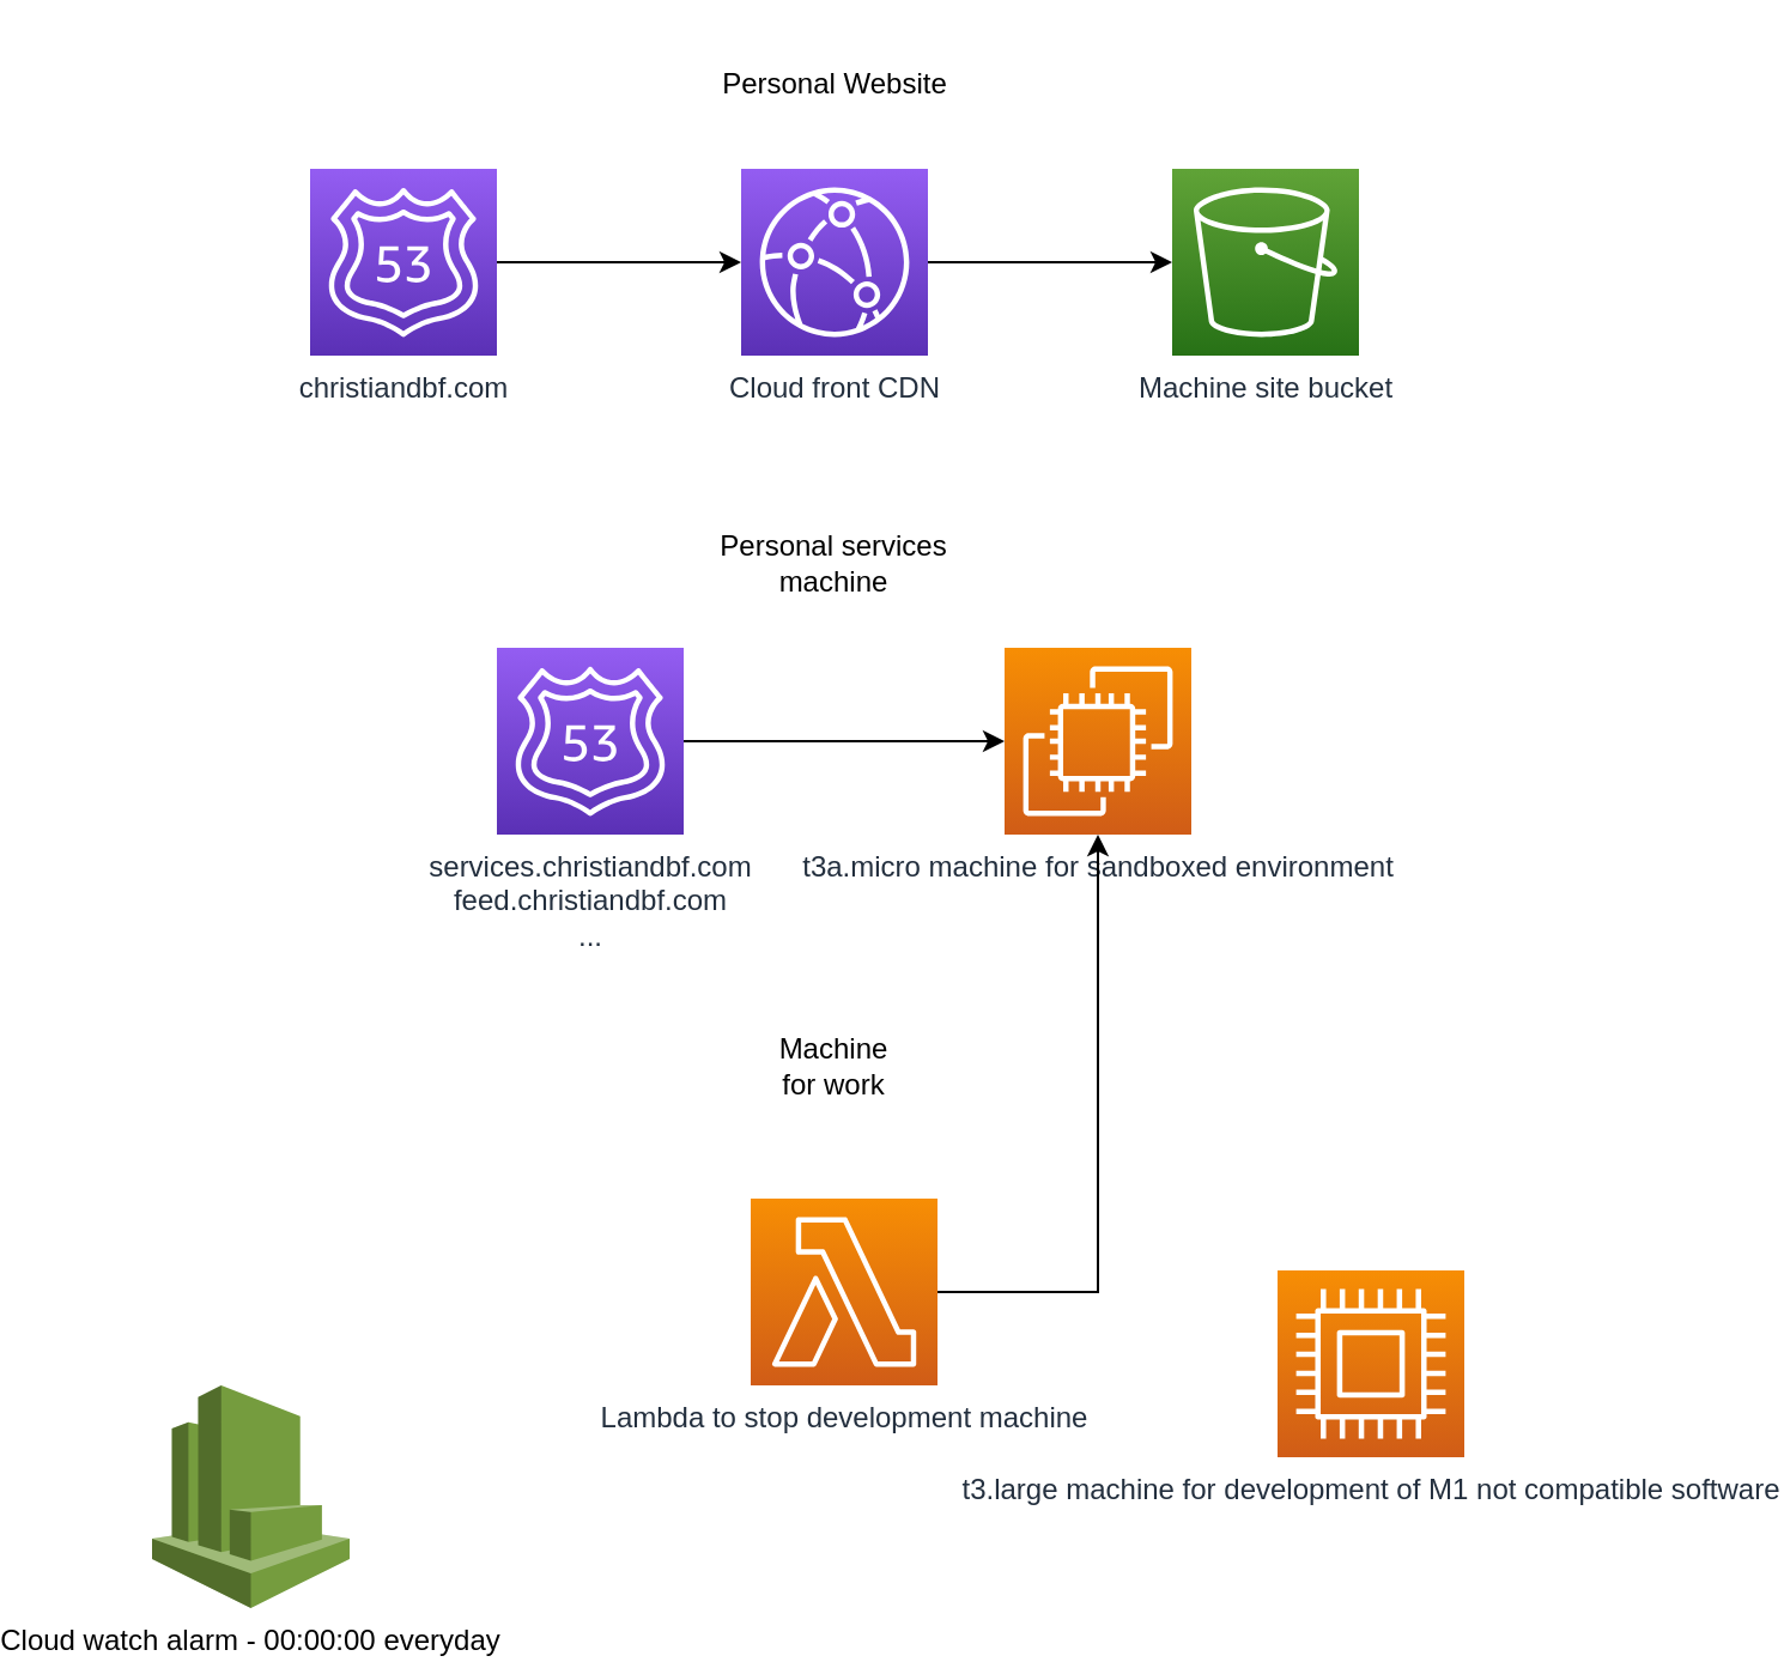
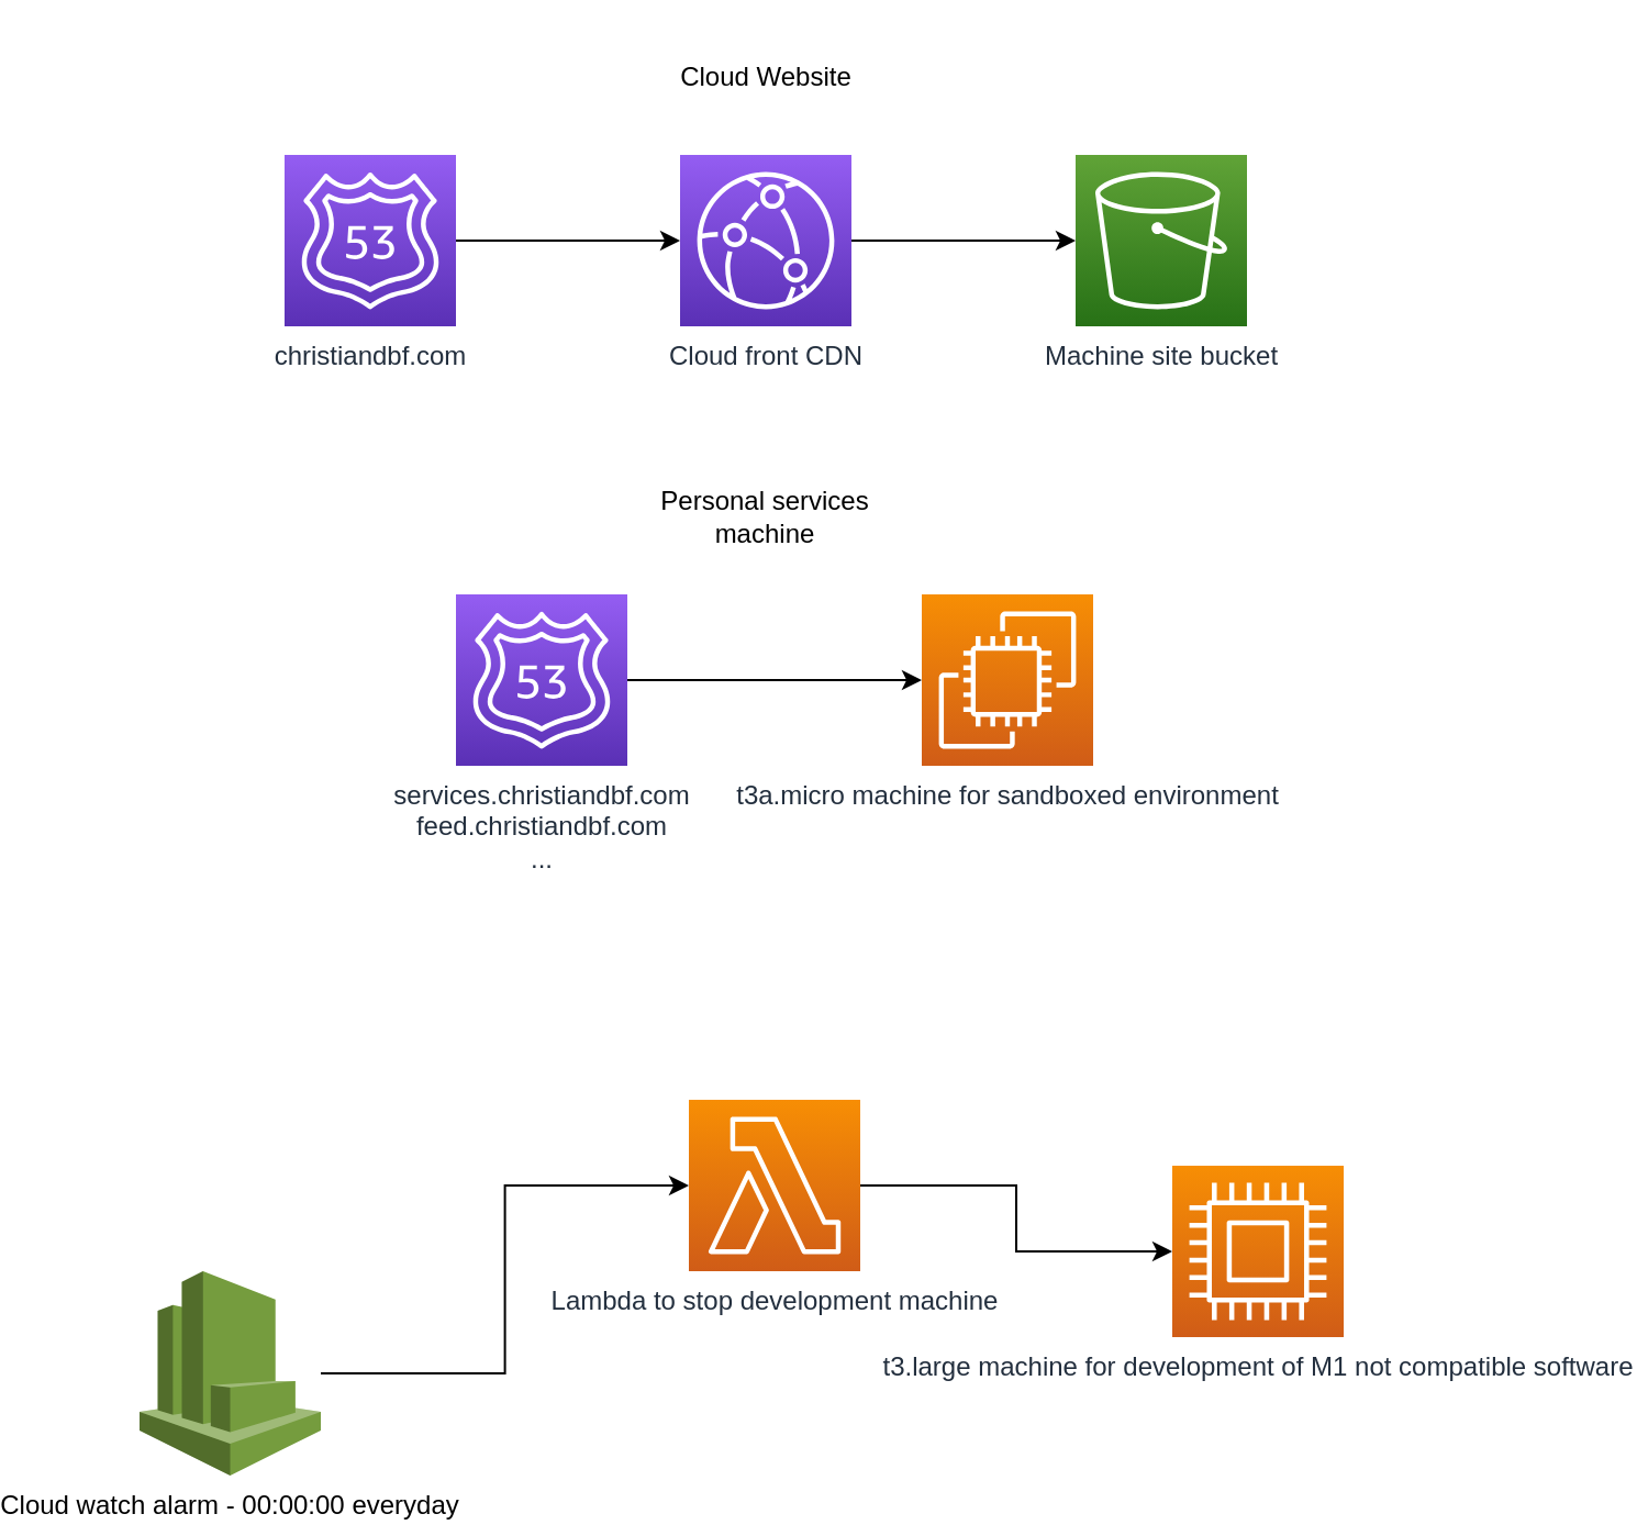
- <mxCell id="9" value="Personal Website" style="text;html=1;strokeColor=none;fillColor=none;align=center;verticalAlign=middle;whiteSpace=wrap;rounded=0;" vertex="1" parent="1"><mxGeometry x="233" y="20" width="145" height="30" as="geometry" /></mxCell>
+ <mxCell id="9" value="Cloud Website" style="text;html=1;strokeColor=none;fillColor=none;align=center;verticalAlign=middle;whiteSpace=wrap;rounded=0;" vertex="1" parent="1"><mxGeometry x="233" y="20" width="145" height="30" as="geometry" /></mxCell>
- <mxCell id="12" value="Machine for work" style="text;html=1;strokeColor=none;fillColor=none;align=center;verticalAlign=middle;whiteSpace=wrap;rounded=0;" vertex="1" parent="1"><mxGeometry x="275" y="430" width="60" height="30" as="geometry" /></mxCell>
- <mxCell id="14" style="edgeStyle=orthogonalEdgeStyle;rounded=0;orthogonalLoop=1;jettySize=auto;html=1;exitX=1;exitY=0.5;exitDx=0;exitDy=0;exitPerimeter=0;" edge="1" parent="1" source="15" target="11"><mxGeometry relative="1" as="geometry" /></mxCell>
+ <mxCell id="14" style="edgeStyle=orthogonalEdgeStyle;rounded=0;orthogonalLoop=1;jettySize=auto;html=1;exitX=1;exitY=0.5;exitDx=0;exitDy=0;exitPerimeter=0;" edge="1" parent="1" source="15" target="13"><mxGeometry relative="1" as="geometry" /></mxCell>
+ <mxCell id="16" style="edgeStyle=orthogonalEdgeStyle;rounded=0;orthogonalLoop=1;jettySize=auto;html=1;entryX=0;entryY=0.5;entryDx=0;entryDy=0;entryPerimeter=0;" edge="1" parent="1" source="17" target="15"><mxGeometry relative="1" as="geometry" /></mxCell>
